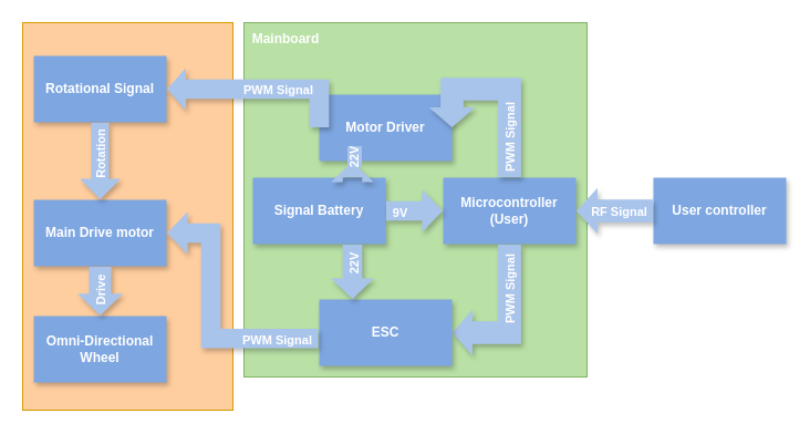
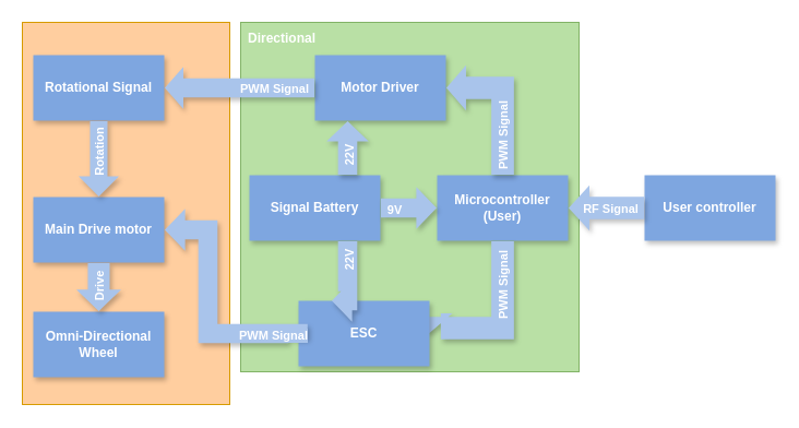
- <mxCell id="21" value="&lt;b&gt;&lt;font color=&quot;#ffffff&quot;&gt;Mainboard&lt;/font&gt;&lt;/b&gt;" style="text;html=1;strokeColor=none;fillColor=none;align=center;verticalAlign=middle;whiteSpace=wrap;rounded=0;" parent="1" vertex="1"><mxGeometry x="188" y="20" width="140" height="30" as="geometry" /></mxCell>
+ <mxCell id="21" value="&lt;b&gt;&lt;font color=&quot;#ffffff&quot;&gt;Directional&lt;/font&gt;&lt;/b&gt;" style="text;html=1;strokeColor=none;fillColor=none;align=center;verticalAlign=middle;whiteSpace=wrap;rounded=0;" parent="1" vertex="1"><mxGeometry x="188" y="20" width="140" height="30" as="geometry" /></mxCell>
- <mxCell id="6" value="Motor Driver" style="rounded=0;whiteSpace=wrap;html=1;fontColor=#FFFFFF;strokeColor=none;fillColor=#7EA6E0;fontStyle=1;shadow=1;" parent="1" vertex="1"><mxGeometry x="288" y="85" width="120" height="60" as="geometry" /></mxCell>
+ <mxCell id="6" value="Motor Driver" style="rounded=0;whiteSpace=wrap;html=1;fontColor=#FFFFFF;strokeColor=none;fillColor=#7EA6E0;fontStyle=1;shadow=1;" parent="1" vertex="1"><mxGeometry x="288" y="50" width="120" height="60" as="geometry" /></mxCell>
- <mxCell id="22" value="ESC" style="rounded=0;whiteSpace=wrap;html=1;strokeColor=none;fillColor=#7EA6E0;fontColor=#FFFFFF;fontStyle=1;shadow=1;" parent="1" vertex="1"><mxGeometry x="288" y="270" width="120" height="60" as="geometry" /></mxCell>
+ <mxCell id="22" value="ESC" style="rounded=0;whiteSpace=wrap;html=1;strokeColor=none;fillColor=#7EA6E0;fontColor=#FFFFFF;fontStyle=1;shadow=1;" parent="1" vertex="1"><mxGeometry x="273" y="275" width="120" height="60" as="geometry" /></mxCell>
